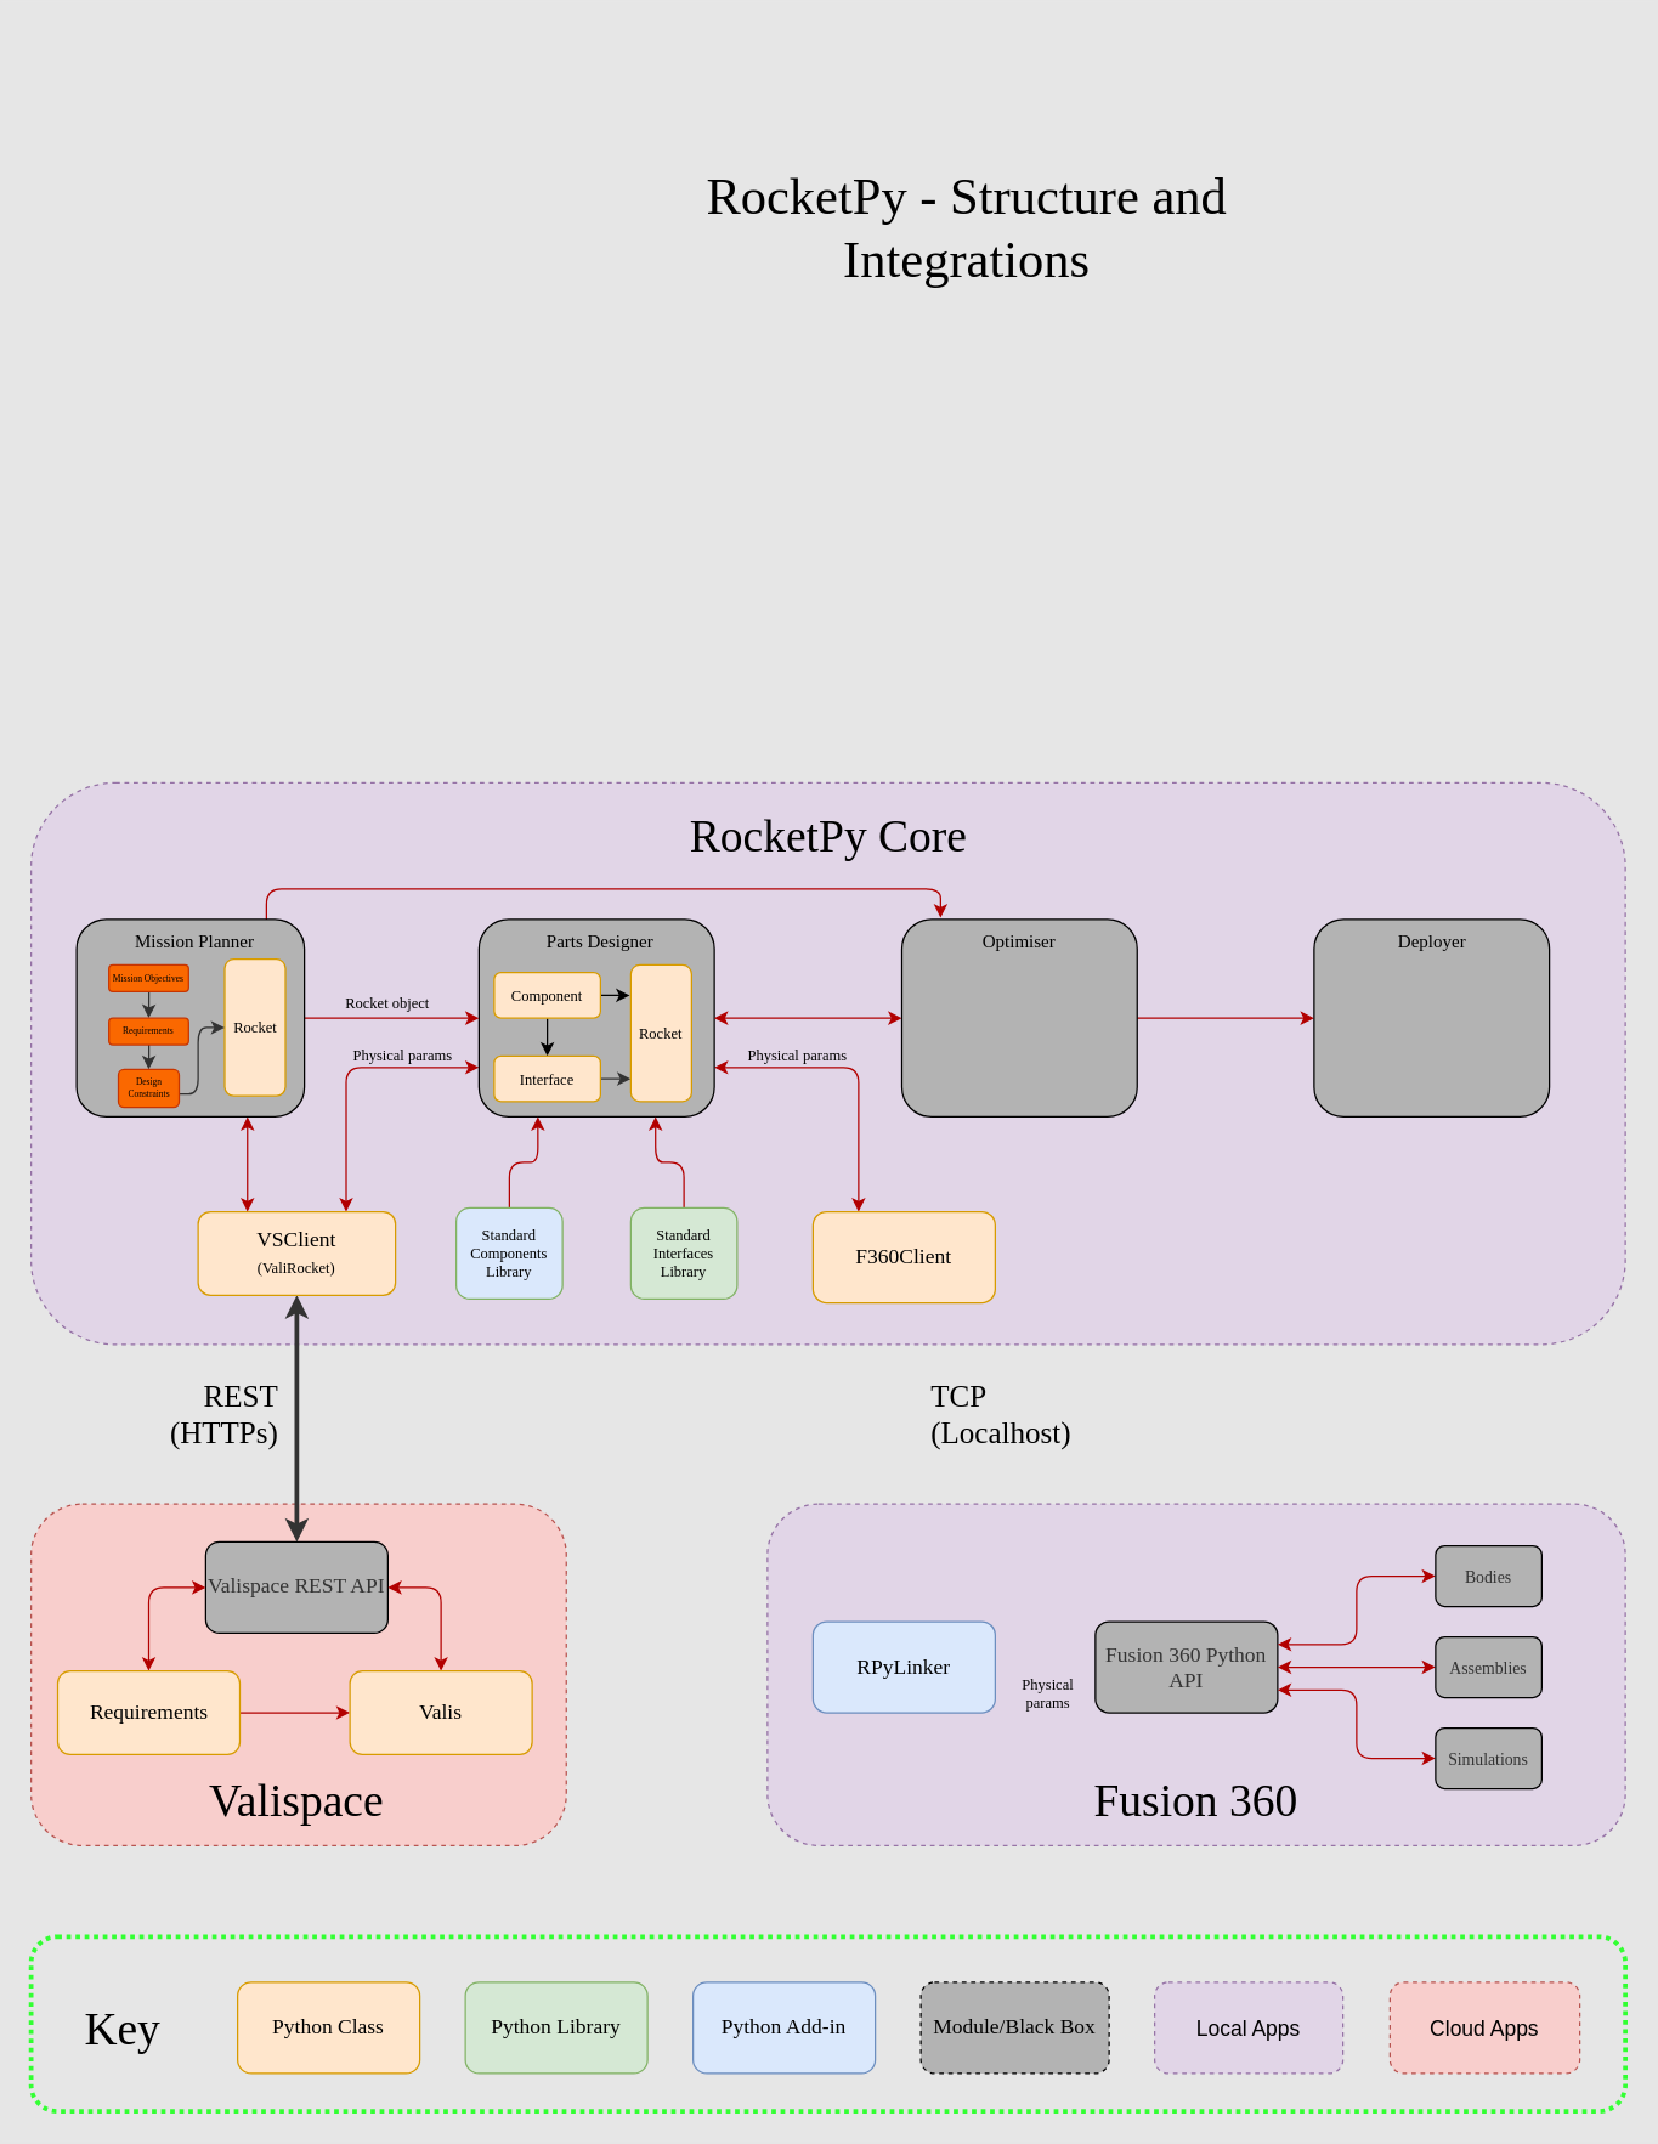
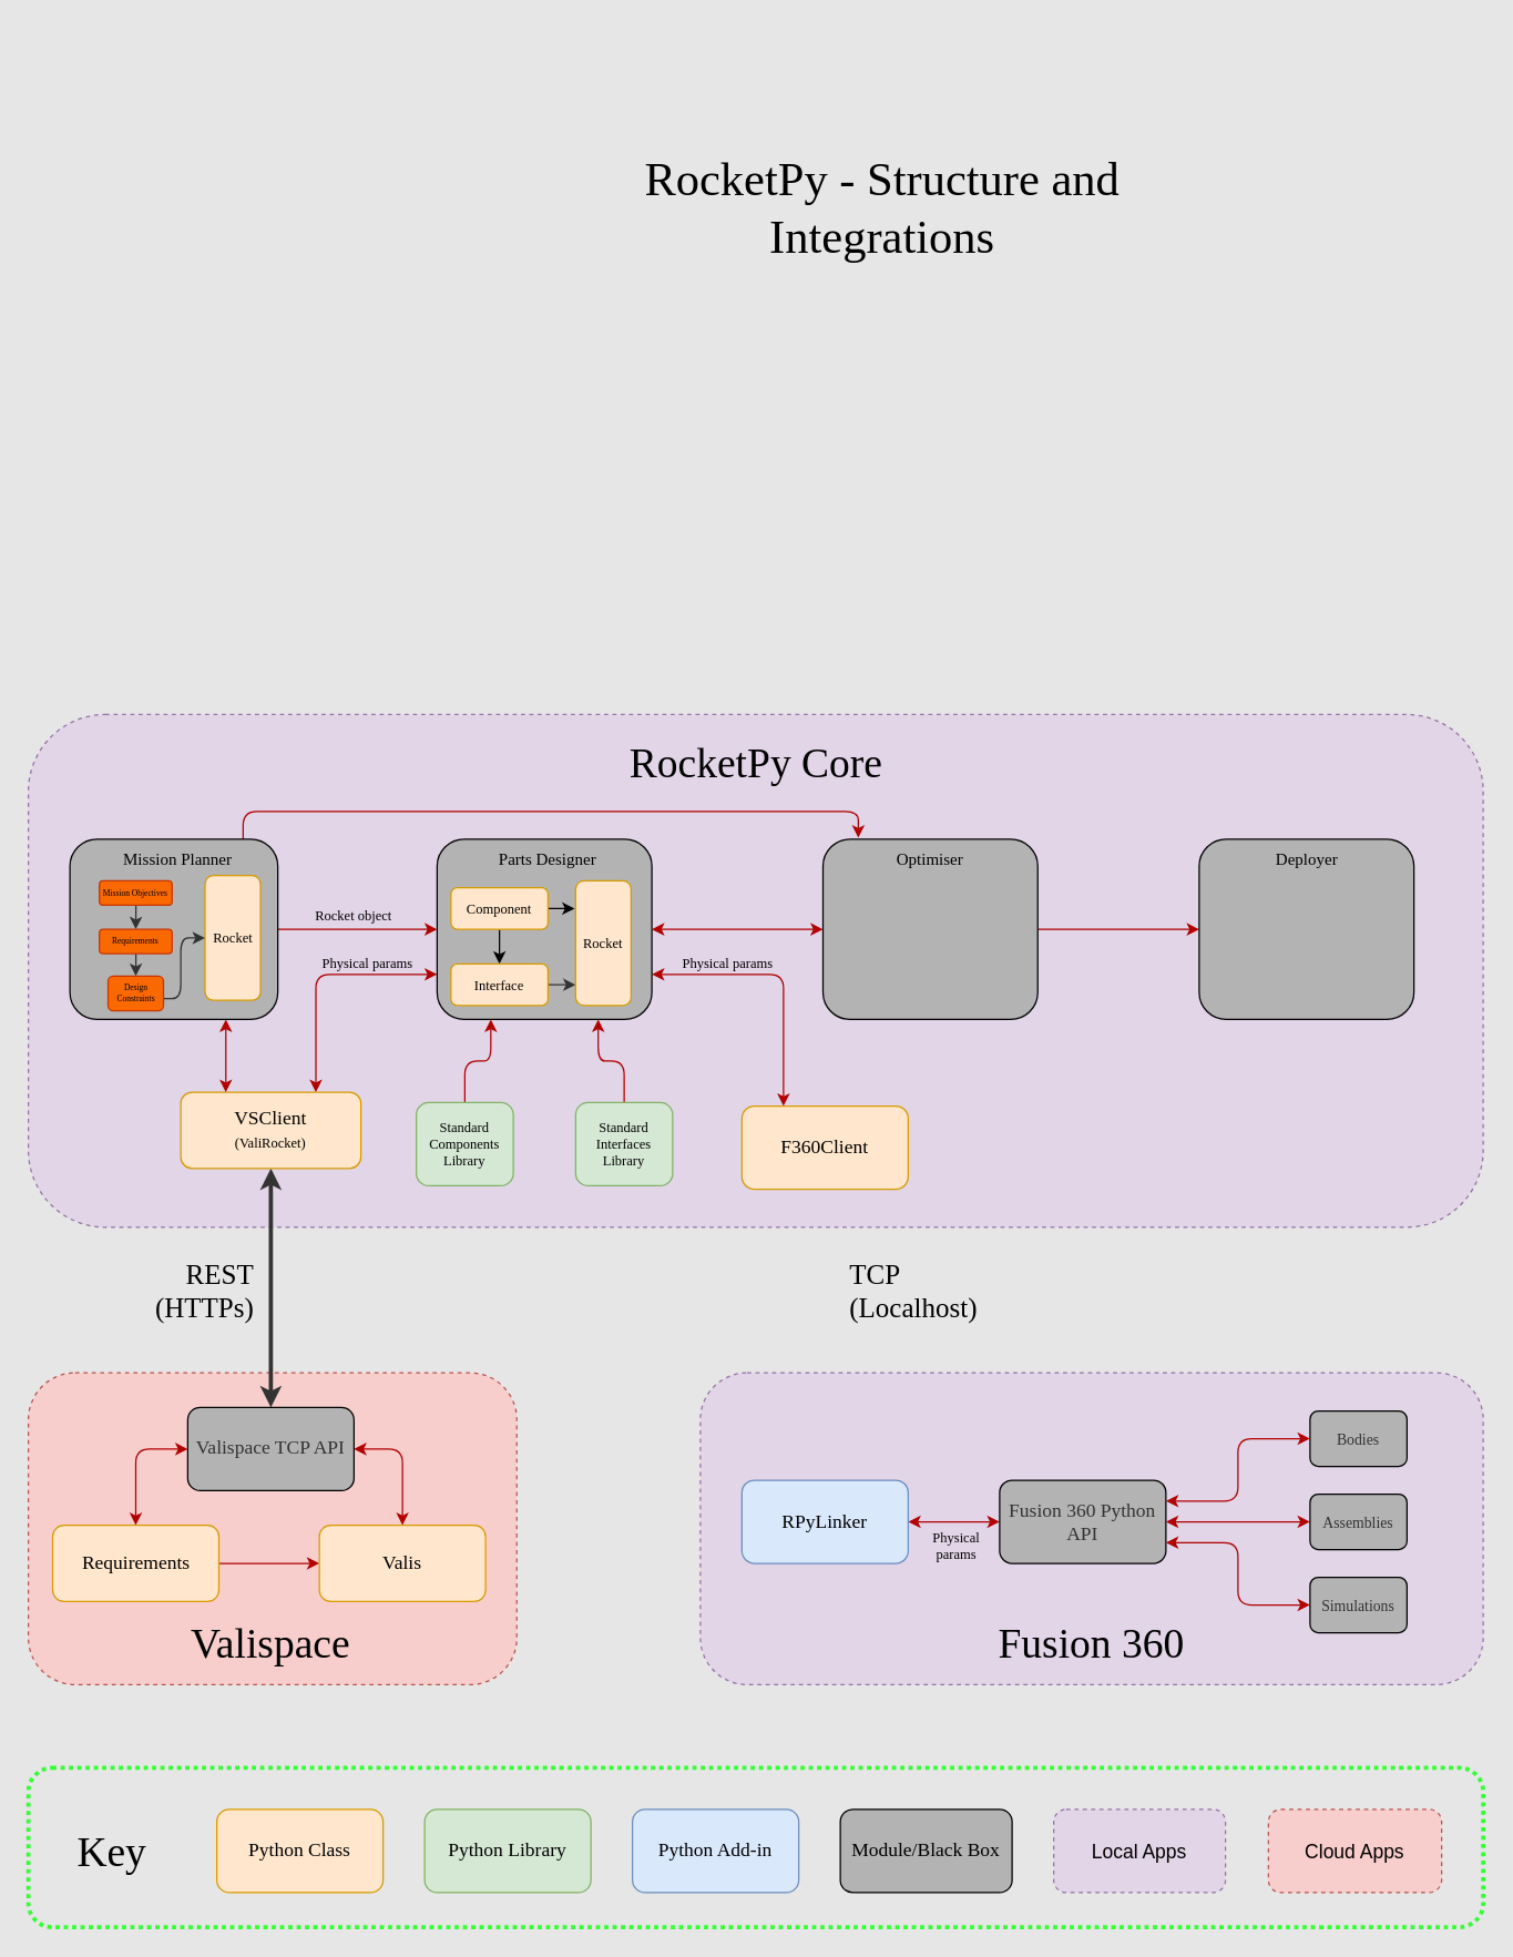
- <mxCell id="27" value="VSClient&lt;br&gt;&lt;font style=&quot;font-size: 10px&quot;&gt;(ValiRocket)&lt;/font&gt;" style="rounded=1;whiteSpace=wrap;html=1;fontFamily=Verdana;fontSize=14;fillColor=#ffe6cc;strokeColor=#d79b00;" vertex="1" parent="1"><mxGeometry x="130" y="797.5" width="130" height="55" as="geometry" /></mxCell>
+ <mxCell id="27" value="VSClient&lt;br&gt;&lt;font style=&quot;font-size: 10px&quot;&gt;(ValiRocket)&lt;/font&gt;" style="rounded=1;whiteSpace=wrap;html=1;fontFamily=Verdana;fontSize=14;fillColor=#ffe6cc;strokeColor=#d79b00;" vertex="1" parent="1"><mxGeometry x="130" y="787.5" width="130" height="55" as="geometry" /></mxCell>
- <mxCell id="14" value="Standard Components Library" style="rounded=1;whiteSpace=wrap;html=1;fontFamily=Verdana;fontSize=10;fillColor=#dae8fc;strokeColor=#82b366;" vertex="1" parent="1"><mxGeometry x="300" y="795" width="70" height="60" as="geometry" /></mxCell>
+ <mxCell id="14" value="Standard Components Library" style="rounded=1;whiteSpace=wrap;html=1;fontFamily=Verdana;fontSize=10;fillColor=#d5e8d4;strokeColor=#82b366;" vertex="1" parent="1"><mxGeometry x="300" y="795" width="70" height="60" as="geometry" /></mxCell>
- <mxCell id="29" value="Valispace REST API" style="rounded=1;whiteSpace=wrap;html=1;fontFamily=Verdana;fontSize=14;fontColor=#333333;fillColor=#B3B3B3;" vertex="1" parent="1"><mxGeometry x="135" y="1015" width="120" height="60" as="geometry" /></mxCell>
+ <mxCell id="29" value="Valispace TCP API" style="rounded=1;whiteSpace=wrap;html=1;fontFamily=Verdana;fontSize=14;fontColor=#333333;fillColor=#B3B3B3;" vertex="1" parent="1"><mxGeometry x="135" y="1015" width="120" height="60" as="geometry" /></mxCell>
+ <mxCell id="9" style="edgeStyle=orthogonalEdgeStyle;rounded=1;orthogonalLoop=1;jettySize=auto;html=1;entryX=0;entryY=0.5;entryDx=0;entryDy=0;fontFamily=Verdana;fontSize=30;startArrow=classic;startFill=1;endArrow=classic;endFill=1;strokeColor=#B20000;strokeWidth=1;fillColor=#e51400;" edge="1" parent="1" source="10" target="44"><mxGeometry relative="1" as="geometry" /></mxCell>
- <mxCell id="40" value="Module/Black Box" style="rounded=1;whiteSpace=wrap;html=1;fontFamily=Verdana;fontSize=14;fillColor=#B3B3B3;dashed=1;" vertex="1" parent="1"><mxGeometry x="606" y="1305" width="124" height="60" as="geometry" /></mxCell>
+ <mxCell id="40" value="Module/Black Box" style="rounded=1;whiteSpace=wrap;html=1;fontFamily=Verdana;fontSize=14;fillColor=#B3B3B3;" vertex="1" parent="1"><mxGeometry x="606" y="1305" width="124" height="60" as="geometry" /></mxCell>
